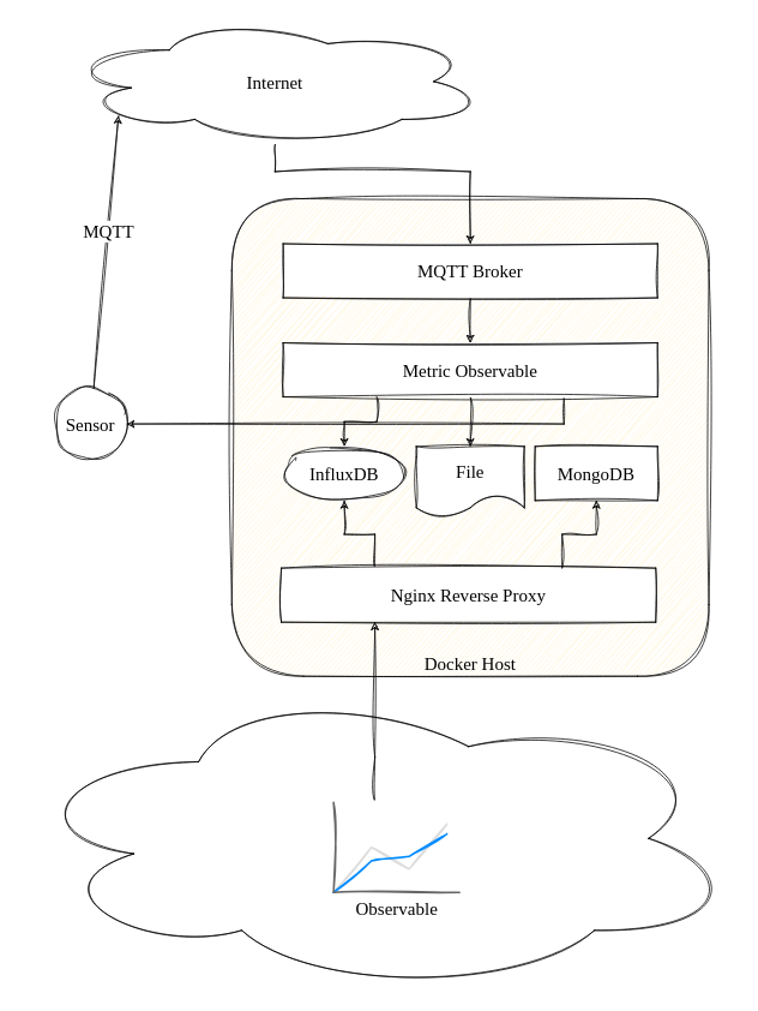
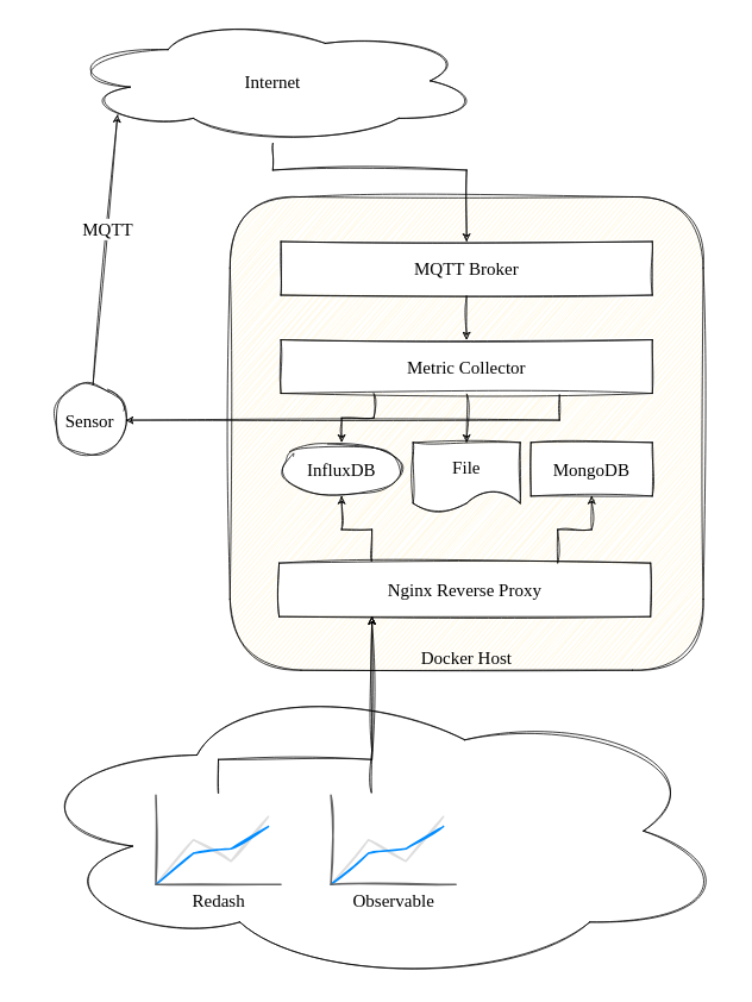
- <mxCell id="12" value="Metric Observable" style="rounded=0;whiteSpace=wrap;html=1;sketch=1;hachureGap=4;jiggle=2;curveFitting=1;fontFamily=Architects Daughter;fontSource=https%3A%2F%2Ffonts.googleapis.com%2Fcss%3Ffamily%3DArchitects%2BDaughter;fontSize=20;" vertex="1" parent="1"><mxGeometry x="314" y="380" width="416" height="60" as="geometry" /></mxCell>
+ <mxCell id="12" value="Metric Collector" style="rounded=0;whiteSpace=wrap;html=1;sketch=1;hachureGap=4;jiggle=2;curveFitting=1;fontFamily=Architects Daughter;fontSource=https%3A%2F%2Ffonts.googleapis.com%2Fcss%3Ffamily%3DArchitects%2BDaughter;fontSize=20;" vertex="1" parent="1"><mxGeometry x="314" y="380" width="416" height="60" as="geometry" /></mxCell>
+ <mxCell id="21" style="edgeStyle=orthogonalEdgeStyle;rounded=0;sketch=1;hachureGap=4;jiggle=2;curveFitting=1;orthogonalLoop=1;jettySize=auto;html=1;entryX=0.25;entryY=1;entryDx=0;entryDy=0;fontFamily=Architects Daughter;fontSource=https%3A%2F%2Ffonts.googleapis.com%2Fcss%3Ffamily%3DArchitects%2BDaughter;fontSize=16;" edge="1" parent="1" source="22" target="18"><mxGeometry relative="1" as="geometry"><Array as="points"><mxPoint x="244" y="850" /><mxPoint x="416" y="850" /></Array></mxGeometry></mxCell>
+ <mxCell id="22" value="Redash" style="verticalLabelPosition=bottom;shadow=0;dashed=0;align=center;html=1;verticalAlign=top;strokeWidth=1;shape=mxgraph.mockup.graphics.lineChart;strokeColor=none;strokeColor2=#666666;strokeColor3=#008cff;strokeColor4=#dddddd;sketch=1;hachureGap=4;jiggle=2;curveFitting=1;fontFamily=Architects Daughter;fontSource=https%3A%2F%2Ffonts.googleapis.com%2Fcss%3Ffamily%3DArchitects%2BDaughter;fontSize=20;" vertex="1" parent="1"><mxGeometry x="174" y="890" width="140" height="100" as="geometry" /></mxCell>
